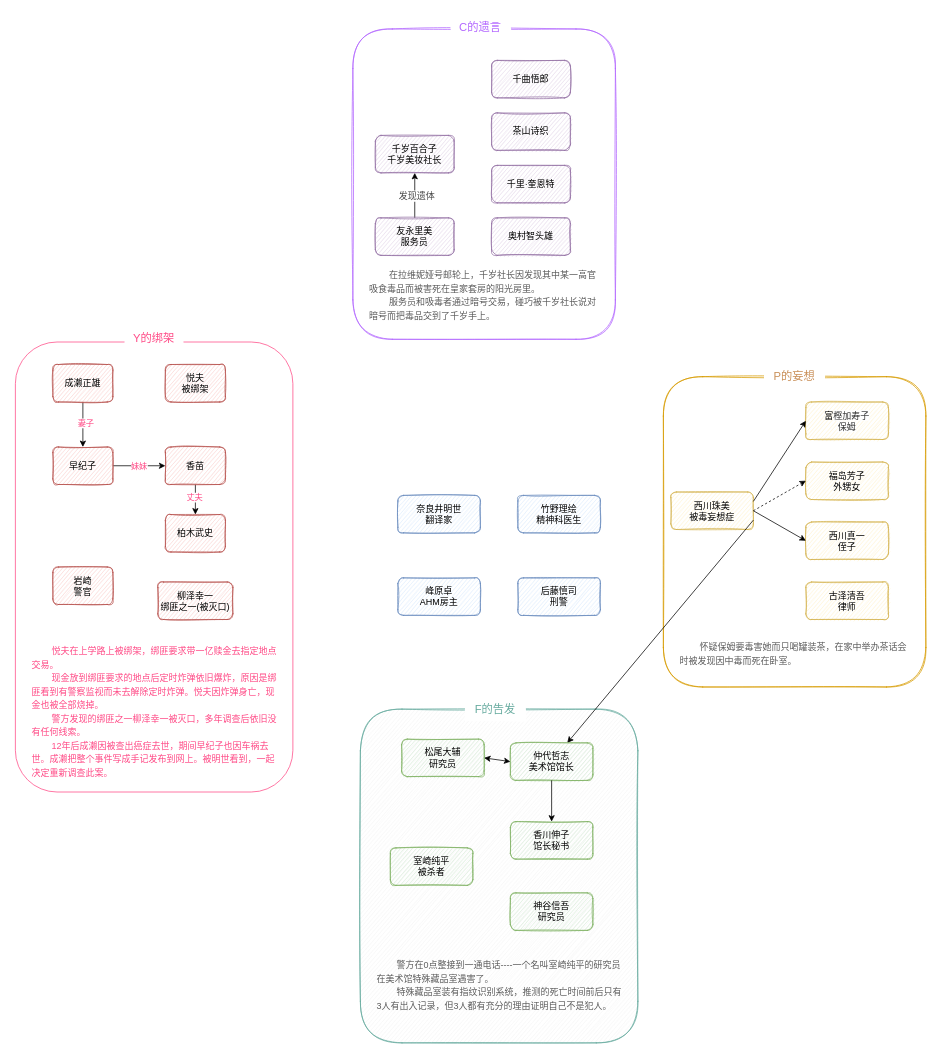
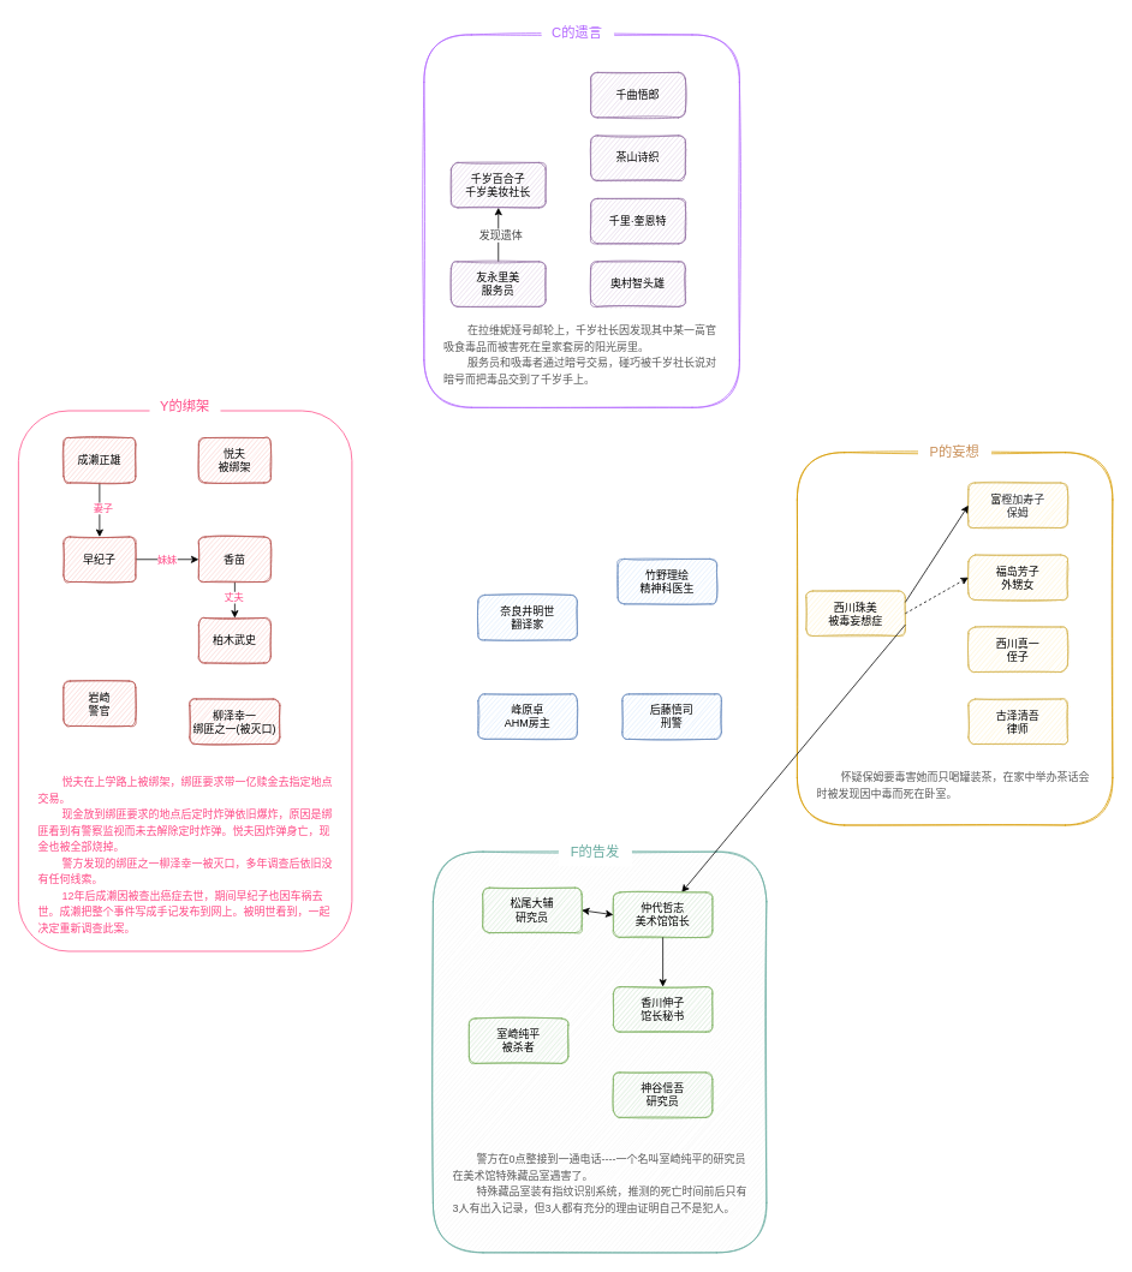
- <mxCell id="6" value="竹野理绘&lt;br&gt;精神科医生" style="rounded=1;whiteSpace=wrap;html=1;fillColor=#dae8fc;strokeColor=#6c8ebf;shadow=0;sketch=1;glass=0;" parent="1" vertex="1"><mxGeometry x="690" y="660" width="110" height="50" as="geometry" /></mxCell>
+ <mxCell id="6" value="竹野理绘&lt;br&gt;精神科医生" style="rounded=1;whiteSpace=wrap;html=1;fillColor=#dae8fc;strokeColor=#6c8ebf;shadow=0;sketch=1;glass=0;" parent="1" vertex="1"><mxGeometry x="685" y="620" width="110" height="50" as="geometry" /></mxCell>
- <mxCell id="16" value="" style="endArrow=classic;html=1;rounded=0;fontFamily=Helvetica;fontSize=12;fontColor=default;exitX=1;exitY=0.5;exitDx=0;exitDy=0;entryX=0;entryY=0.5;entryDx=0;entryDy=0;" parent="1" source="10" target="13" edge="1"><mxGeometry width="50" height="50" relative="1" as="geometry"><mxPoint x="1014" y="690.5" as="sourcePoint" /><mxPoint x="1084" y="650.5" as="targetPoint" /></mxGeometry></mxCell>
